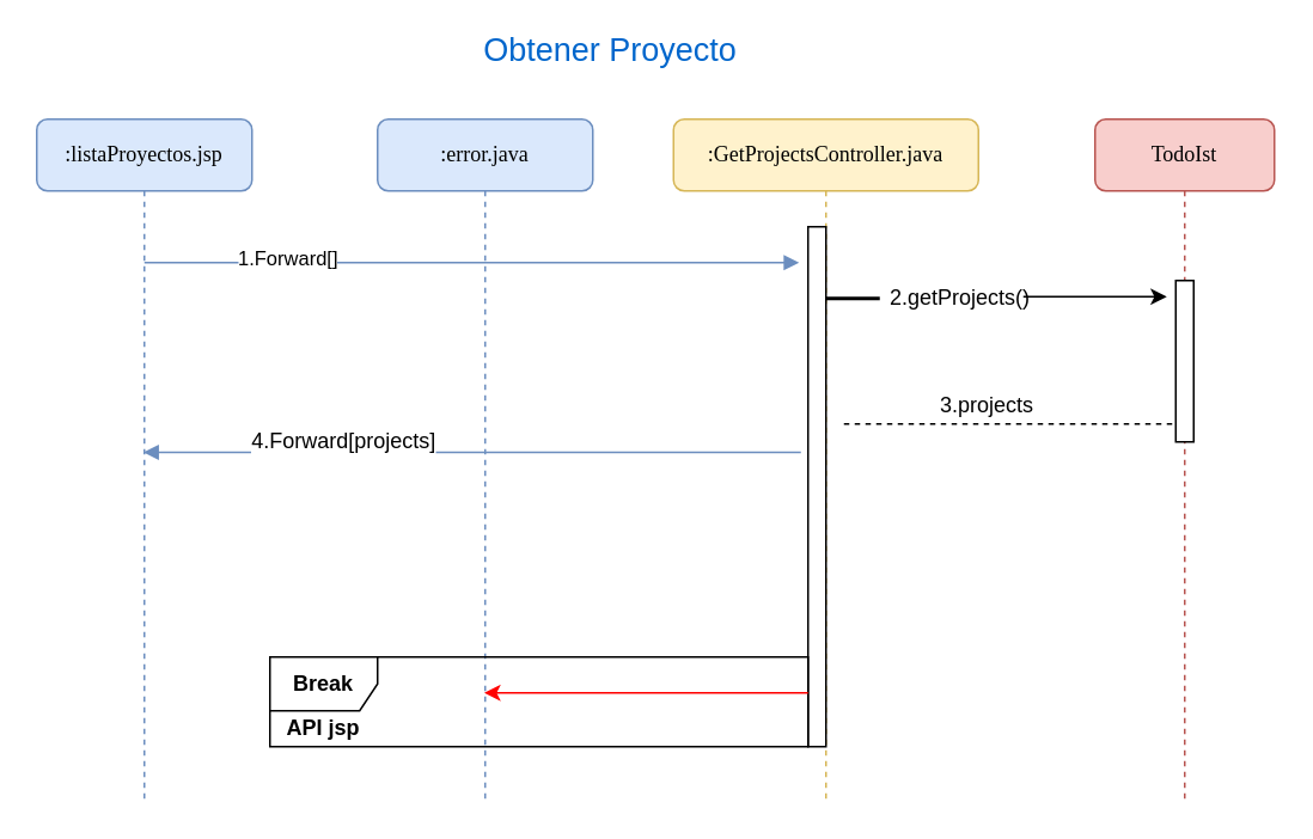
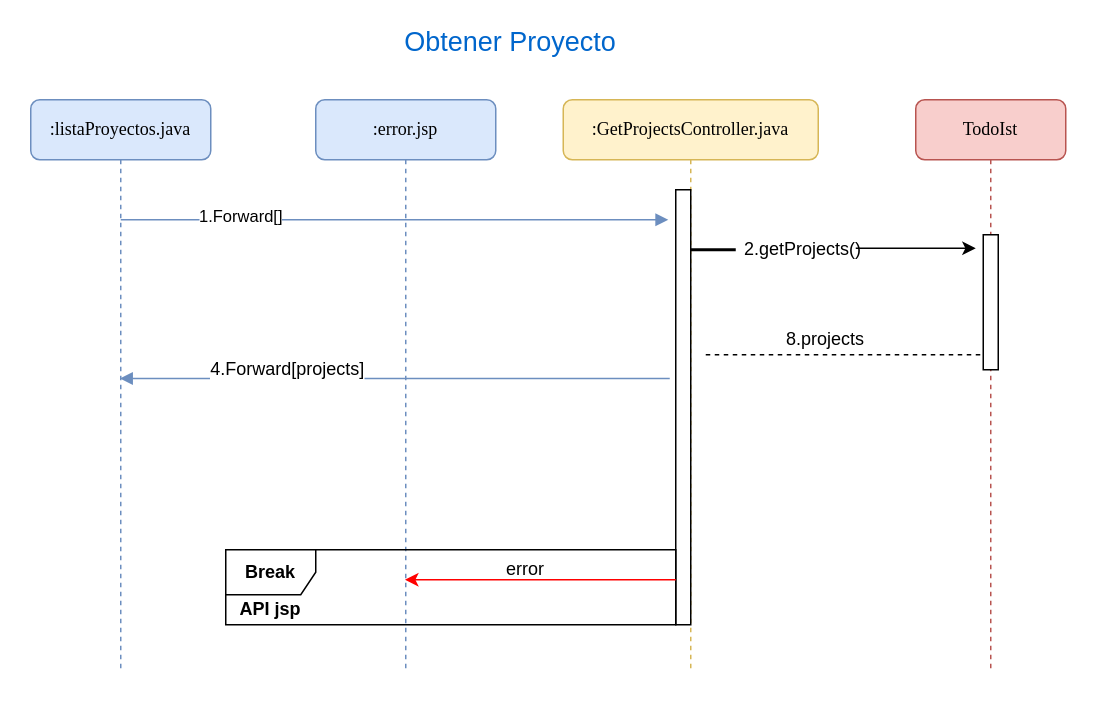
- <mxCell id="3" value=":listaProyectos.jsp" style="shape=umlLifeline;perimeter=lifelinePerimeter;whiteSpace=wrap;html=1;container=1;collapsible=0;recursiveResize=0;outlineConnect=0;rounded=1;shadow=0;comic=0;labelBackgroundColor=none;strokeColor=#6c8ebf;strokeWidth=1;fillColor=#dae8fc;fontFamily=Verdana;fontSize=12;align=center;" vertex="1" parent="1"><mxGeometry x="20" y="66" width="120" height="380" as="geometry" /></mxCell>
+ <mxCell id="3" value=":listaProyectos.java" style="shape=umlLifeline;perimeter=lifelinePerimeter;whiteSpace=wrap;html=1;container=1;collapsible=0;recursiveResize=0;outlineConnect=0;rounded=1;shadow=0;comic=0;labelBackgroundColor=none;strokeColor=#6c8ebf;strokeWidth=1;fillColor=#dae8fc;fontFamily=Verdana;fontSize=12;align=center;" vertex="1" parent="1"><mxGeometry x="20" y="66" width="120" height="380" as="geometry" /></mxCell>
- <mxCell id="4" value=":error.java" style="shape=umlLifeline;perimeter=lifelinePerimeter;whiteSpace=wrap;html=1;container=1;collapsible=0;recursiveResize=0;outlineConnect=0;rounded=1;shadow=0;comic=0;labelBackgroundColor=none;strokeColor=#6c8ebf;strokeWidth=1;fillColor=#dae8fc;fontFamily=Verdana;fontSize=12;align=center;" vertex="1" parent="1"><mxGeometry x="210" y="66" width="120" height="380" as="geometry" /></mxCell>
+ <mxCell id="4" value=":error.jsp" style="shape=umlLifeline;perimeter=lifelinePerimeter;whiteSpace=wrap;html=1;container=1;collapsible=0;recursiveResize=0;outlineConnect=0;rounded=1;shadow=0;comic=0;labelBackgroundColor=none;strokeColor=#6c8ebf;strokeWidth=1;fillColor=#dae8fc;fontFamily=Verdana;fontSize=12;align=center;" vertex="1" parent="1"><mxGeometry x="210" y="66" width="120" height="380" as="geometry" /></mxCell>
- <mxCell id="15" value="3.projects" style="text;html=1;strokeColor=none;fillColor=none;align=center;verticalAlign=middle;whiteSpace=wrap;rounded=0;" vertex="1" parent="1"><mxGeometry x="530" y="216" width="40" height="20" as="geometry" /></mxCell>
+ <mxCell id="15" value="8.projects" style="text;html=1;strokeColor=none;fillColor=none;align=center;verticalAlign=middle;whiteSpace=wrap;rounded=0;" vertex="1" parent="1"><mxGeometry x="530" y="216" width="40" height="20" as="geometry" /></mxCell>
+ <mxCell id="18" value="error&lt;br&gt;&lt;br&gt;" style="text;html=1;strokeColor=none;fillColor=none;align=center;verticalAlign=middle;whiteSpace=wrap;rounded=0;" vertex="1" parent="1"><mxGeometry x="330" y="376" width="40" height="20" as="geometry" /></mxCell>
